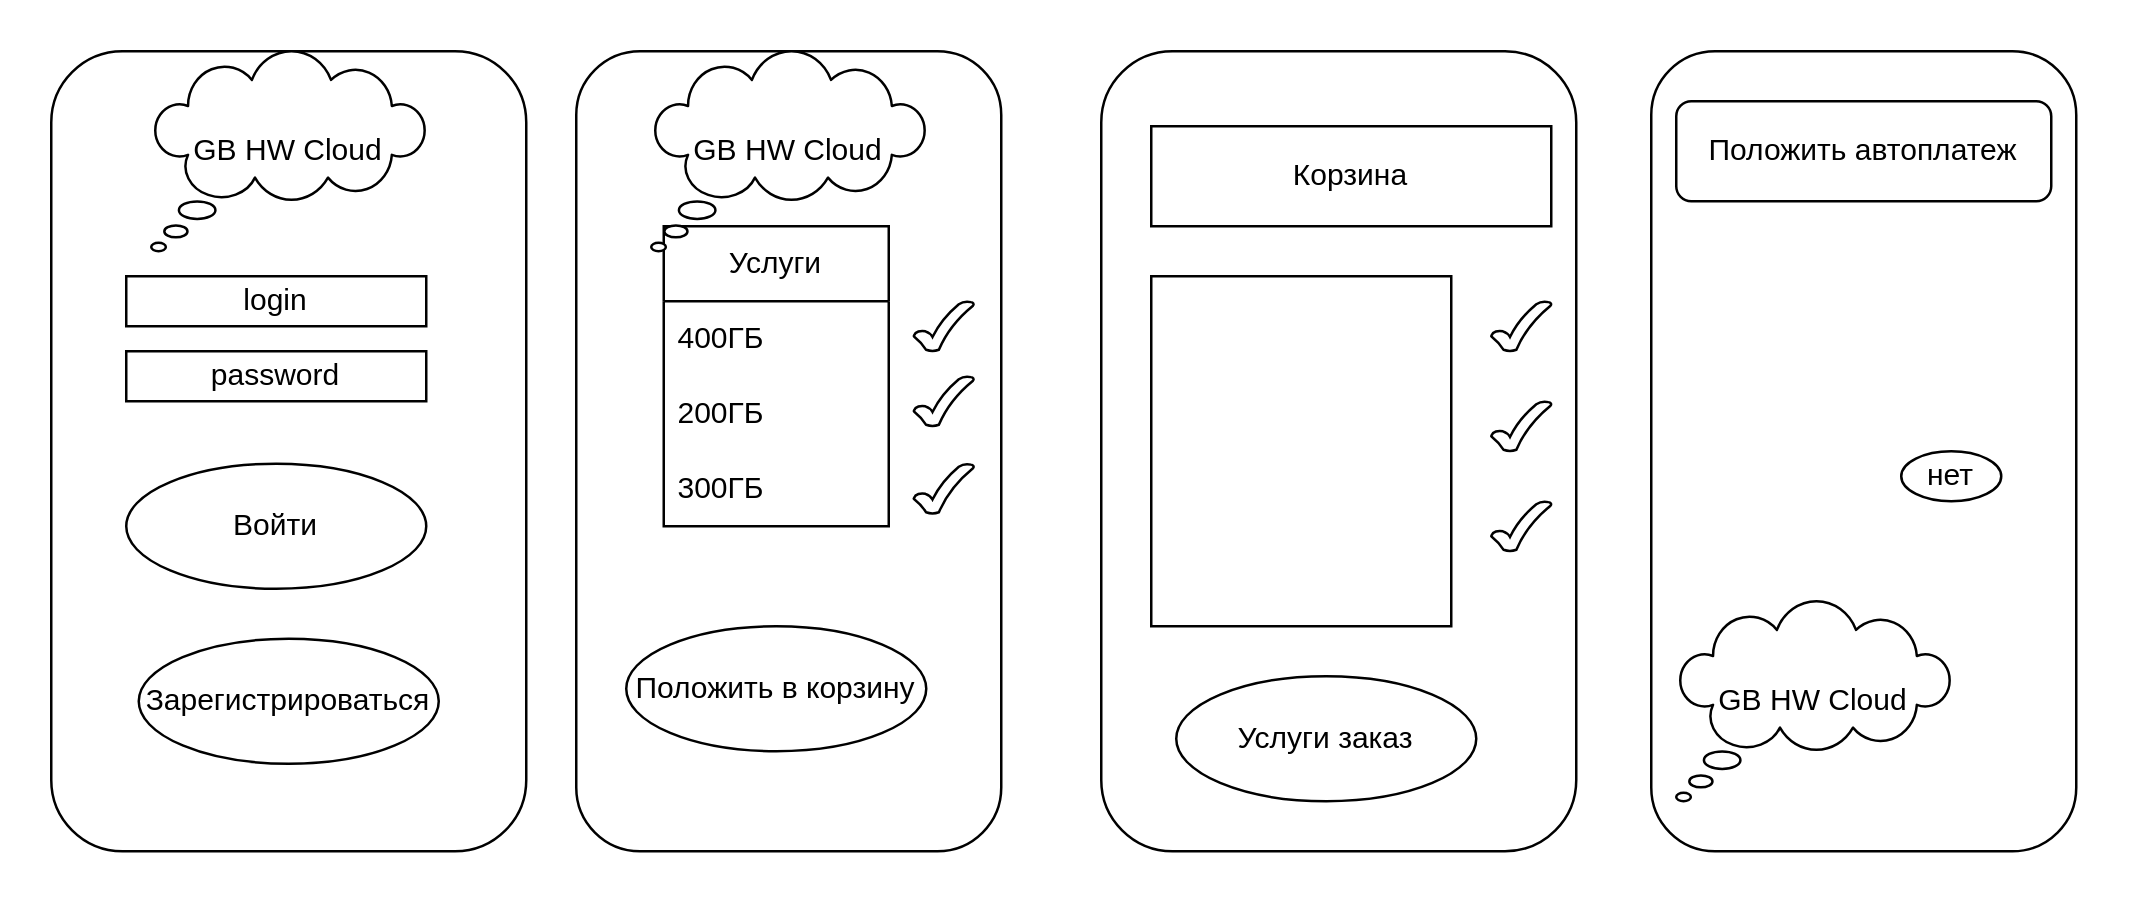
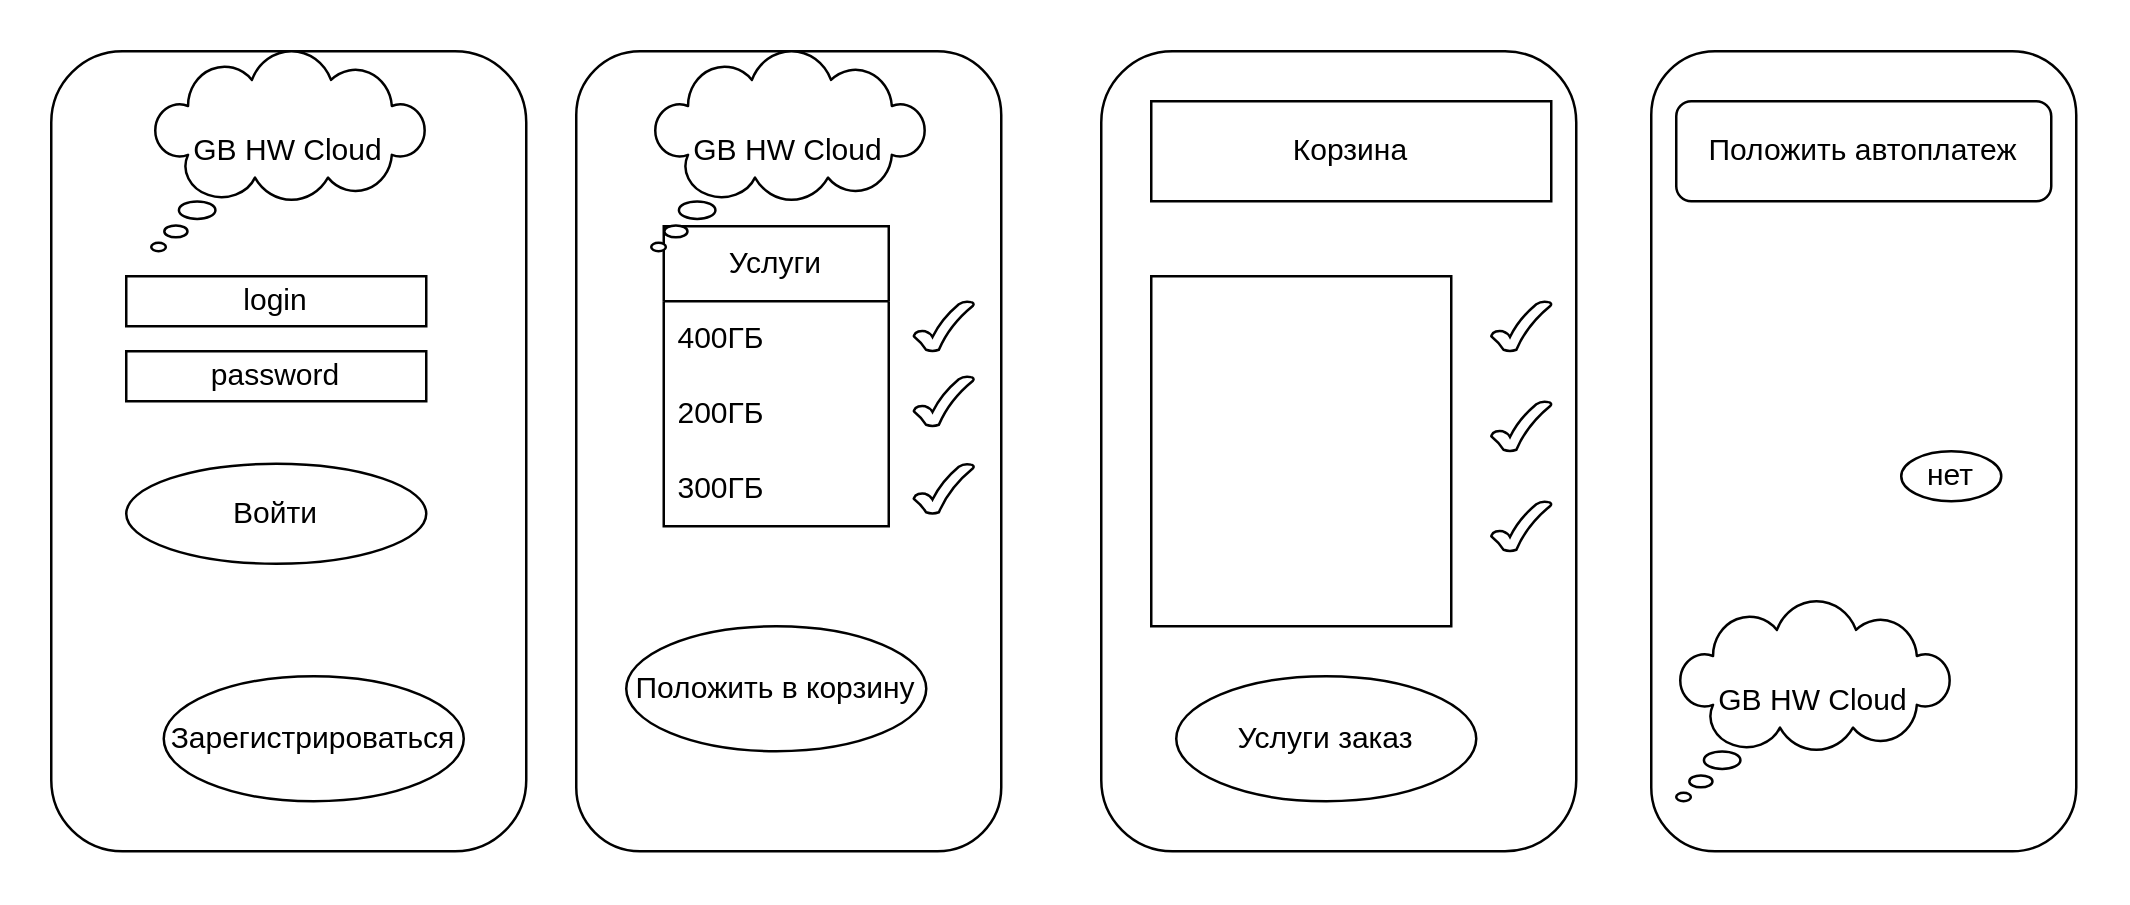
- <mxCell id="16" value="Корзина" style="rounded=0;whiteSpace=wrap;html=1;" vertex="1" parent="1"><mxGeometry x="460" y="50" width="160" height="40" as="geometry" /></mxCell>
+ <mxCell id="16" value="Корзина" style="rounded=0;whiteSpace=wrap;html=1;" vertex="1" parent="1"><mxGeometry x="460" y="40" width="160" height="40" as="geometry" /></mxCell>
- <mxCell id="5" value="Войти" style="ellipse;whiteSpace=wrap;html=1;" vertex="1" parent="1"><mxGeometry x="50" y="185" width="120" height="50" as="geometry" /></mxCell>
+ <mxCell id="5" value="Войти" style="ellipse;whiteSpace=wrap;html=1;" vertex="1" parent="1"><mxGeometry x="50" y="185" width="120" height="40" as="geometry" /></mxCell>
- <mxCell id="6" value="Зарегистрироваться" style="ellipse;whiteSpace=wrap;html=1;" vertex="1" parent="1"><mxGeometry x="55" y="255" width="120" height="50" as="geometry" /></mxCell>
+ <mxCell id="6" value="Зарегистрироваться" style="ellipse;whiteSpace=wrap;html=1;" vertex="1" parent="1"><mxGeometry x="65" y="270" width="120" height="50" as="geometry" /></mxCell>
